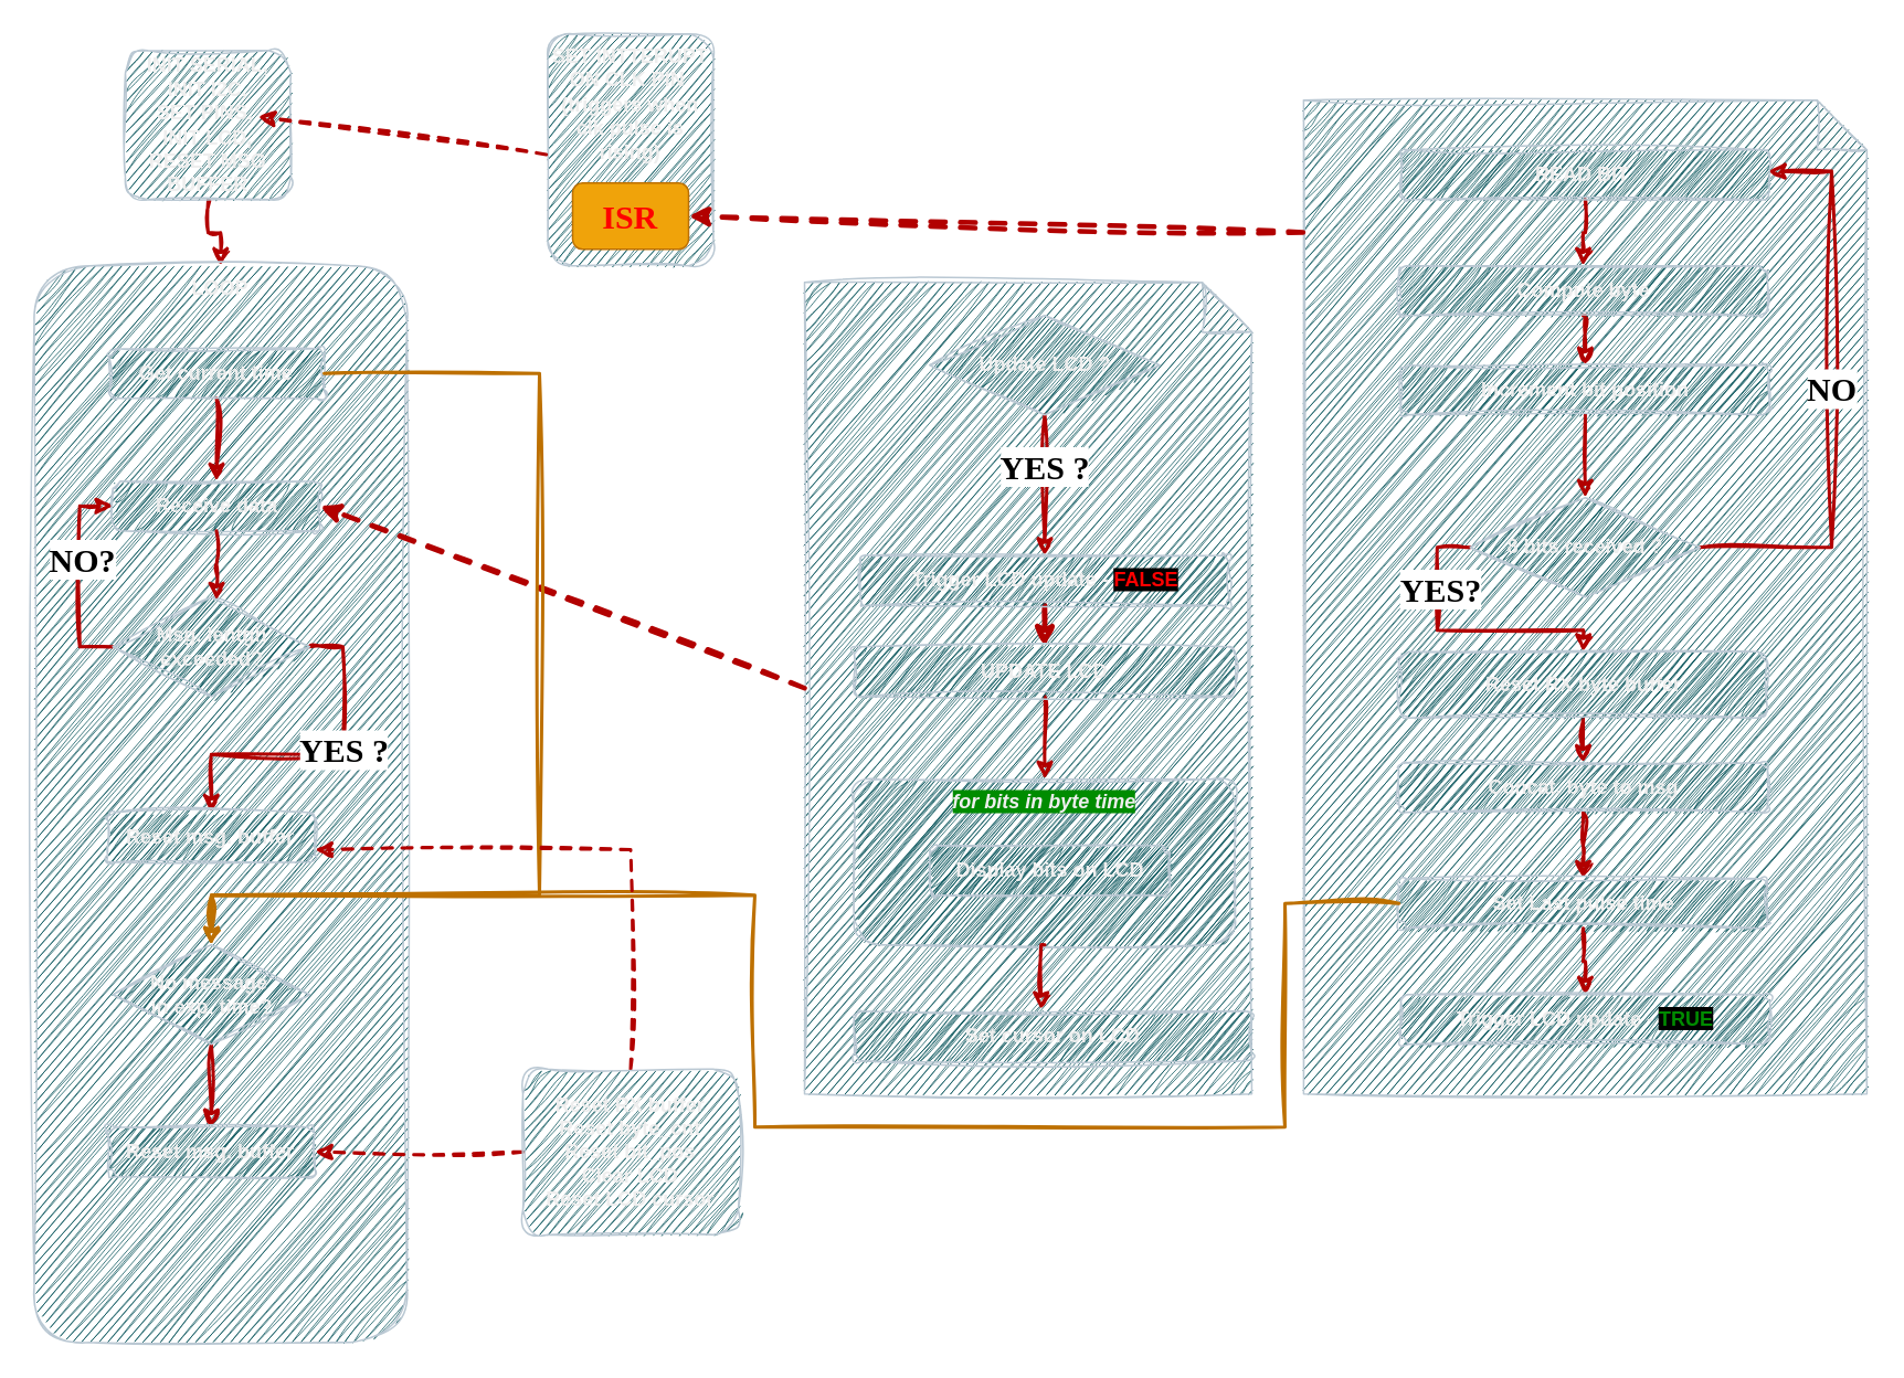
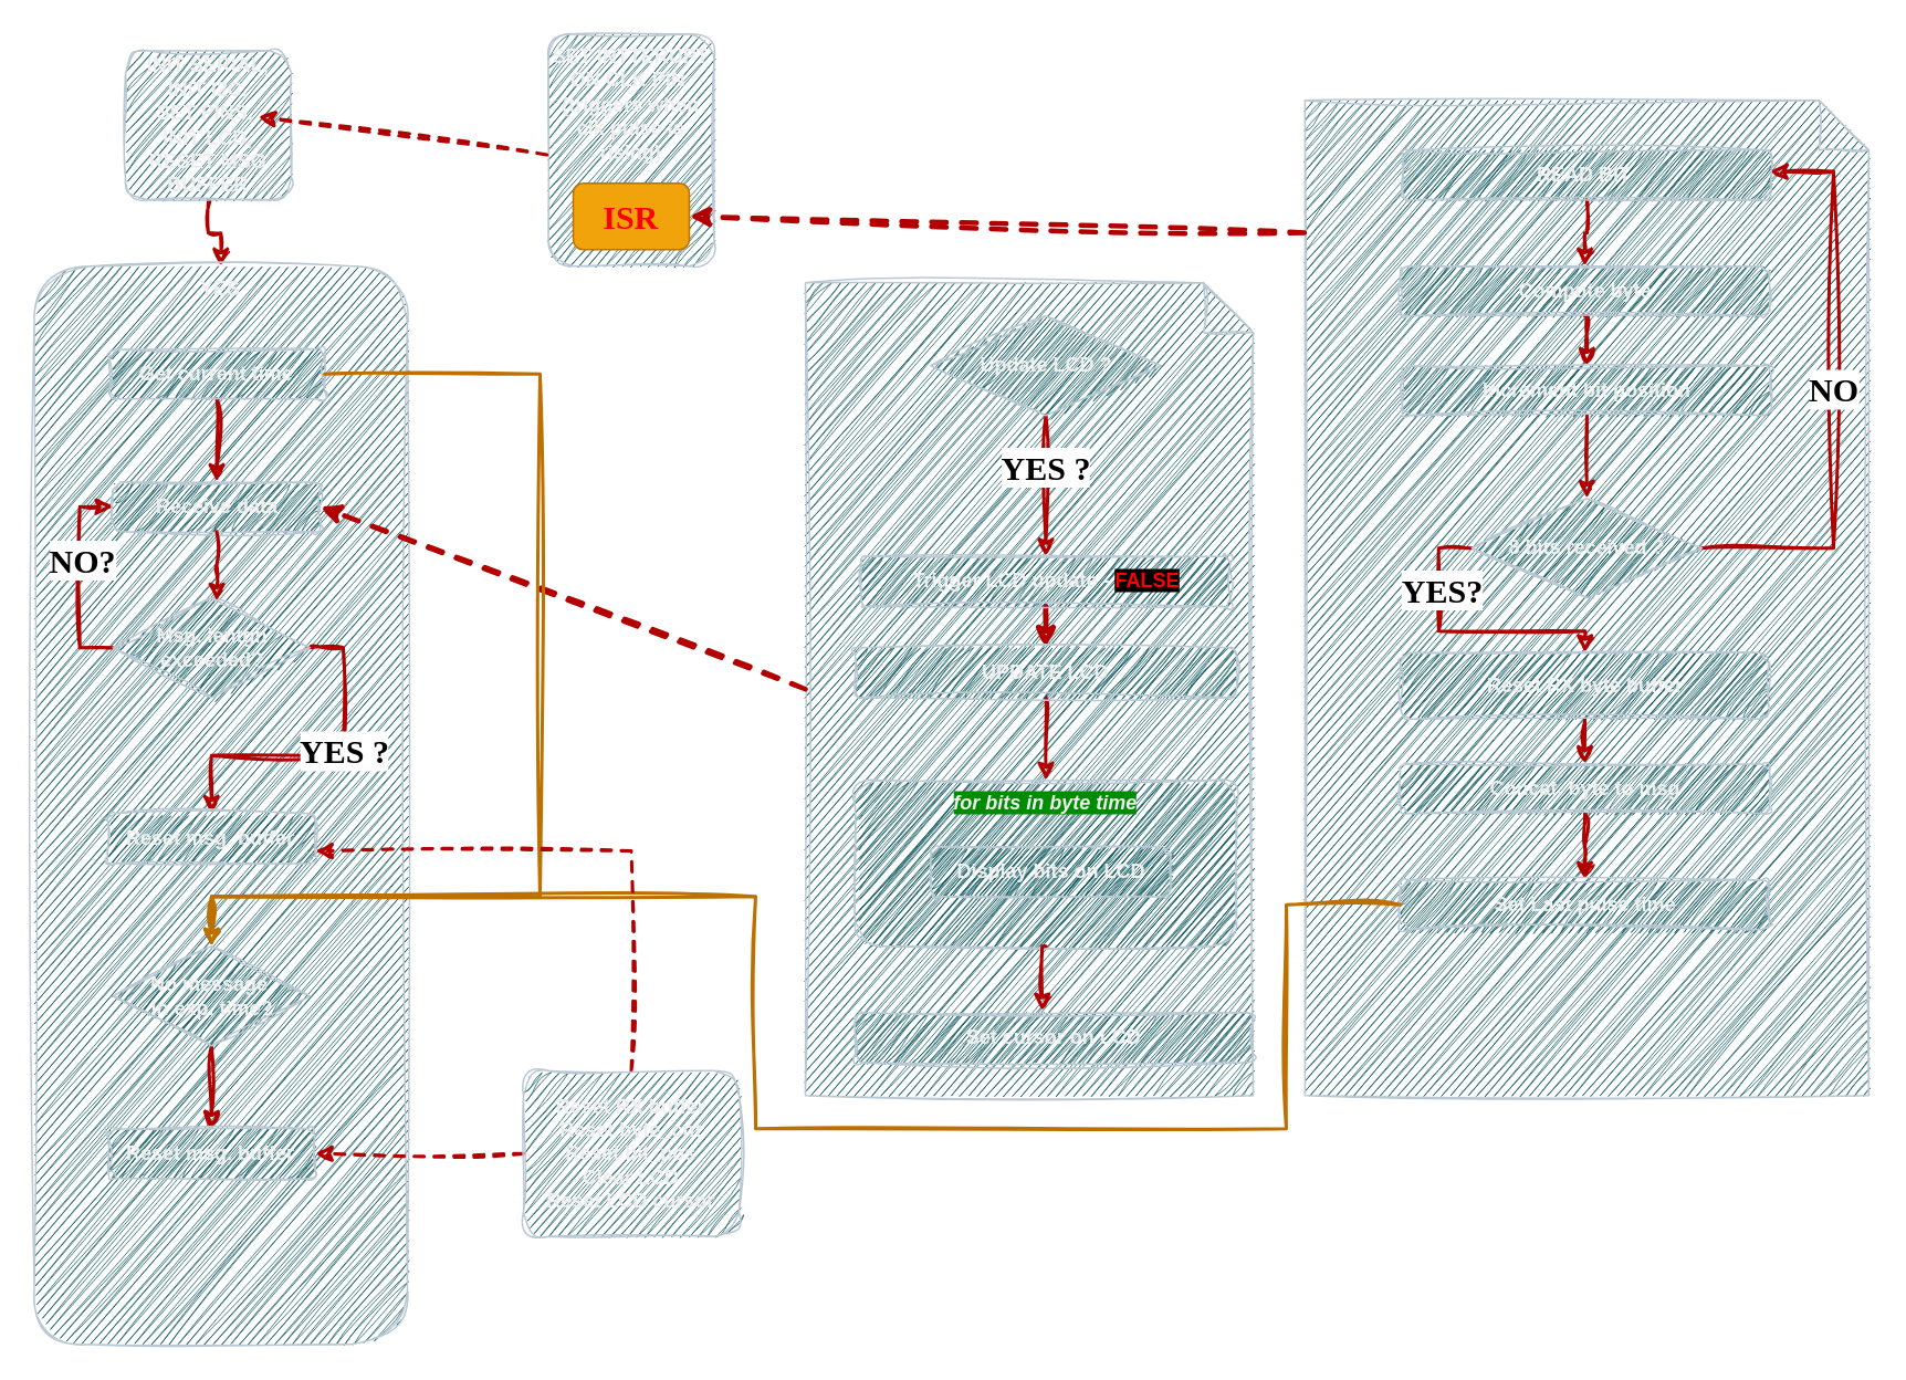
- <mxCell id="7" value="&lt;b&gt;LOOP&lt;br&gt;&lt;/b&gt;" style="rounded=1;whiteSpace=wrap;html=1;sketch=1;curveFitting=1;jiggle=2;labelBackgroundColor=none;fillColor=#09555B;strokeColor=#BAC8D3;fontColor=#EEEEEE;verticalAlign=top;" vertex="1" parent="1"><mxGeometry x="20" y="160" width="225" height="650" as="geometry" /></mxCell>
+ <mxCell id="7" value="&lt;b&gt;YES&lt;br&gt;&lt;/b&gt;" style="rounded=1;whiteSpace=wrap;html=1;sketch=1;curveFitting=1;jiggle=2;labelBackgroundColor=none;fillColor=#09555B;strokeColor=#BAC8D3;fontColor=#EEEEEE;verticalAlign=top;" vertex="1" parent="1"><mxGeometry x="20" y="160" width="225" height="650" as="geometry" /></mxCell>
- <mxCell id="29" style="edgeStyle=orthogonalEdgeStyle;rounded=0;sketch=1;hachureGap=4;jiggle=2;curveFitting=1;orthogonalLoop=1;jettySize=auto;html=1;exitX=0.5;exitY=1;exitDx=0;exitDy=0;entryX=0.5;entryY=0;entryDx=0;entryDy=0;fontFamily=Architects Daughter;fontSource=https%3A%2F%2Ffonts.googleapis.com%2Fcss%3Ffamily%3DArchitects%2BDaughter;fontSize=16;strokeWidth=2;fillColor=#e51400;strokeColor=#B20000;" edge="1" parent="1" source="30" target="32"><mxGeometry relative="1" as="geometry" /></mxCell>
- <mxCell id="32" value="&lt;b&gt;Trigger LCD update - &lt;span style=&quot;background-color: rgb(0, 0, 0);&quot;&gt;&lt;font color=&quot;#008c00&quot;&gt;TRUE&lt;/font&gt;&lt;/span&gt;&lt;/b&gt;" style="rounded=1;whiteSpace=wrap;html=1;sketch=1;curveFitting=1;jiggle=2;labelBackgroundColor=none;fillColor=#09555B;strokeColor=#BAC8D3;fontColor=#EEEEEE;" vertex="1" parent="1"><mxGeometry x="845.01" y="600" width="222.5" height="30" as="geometry" /></mxCell>
